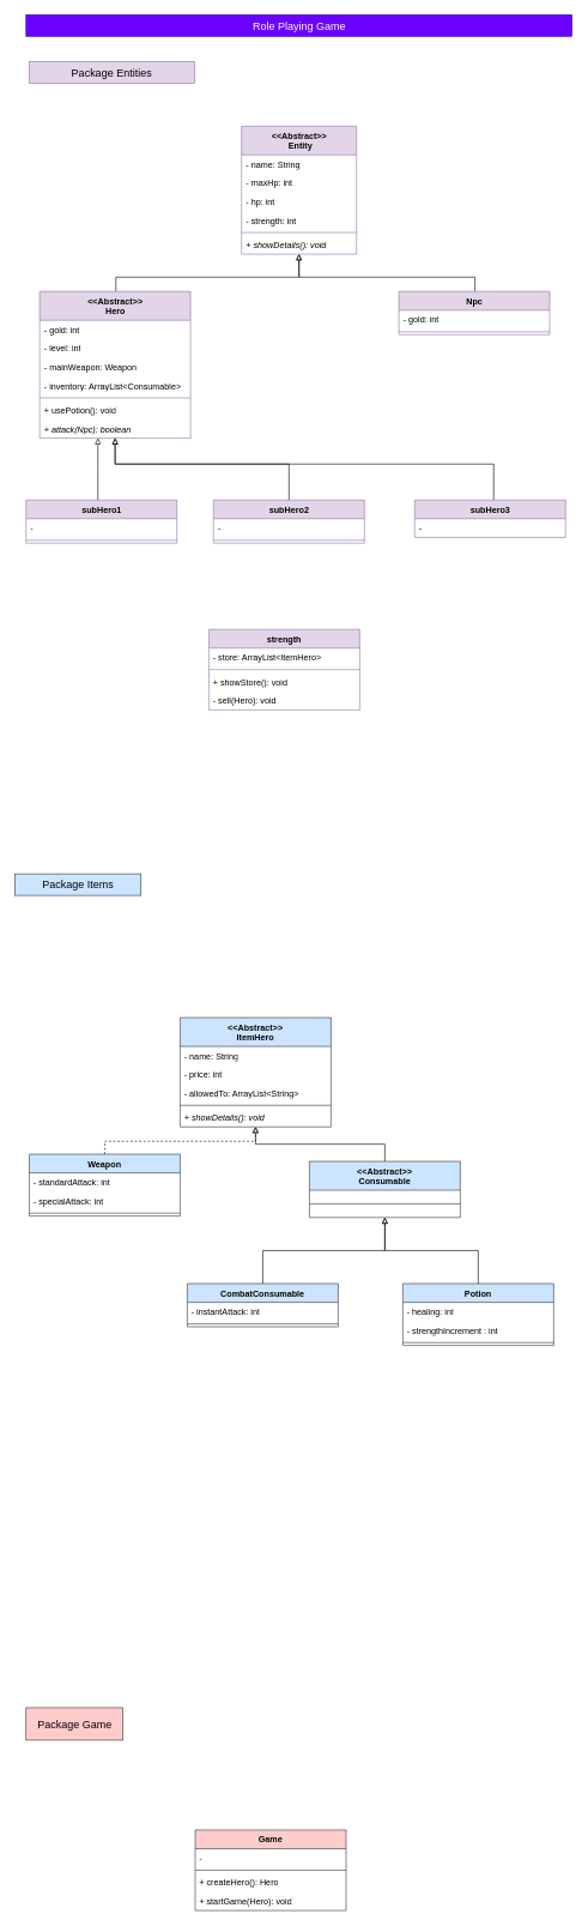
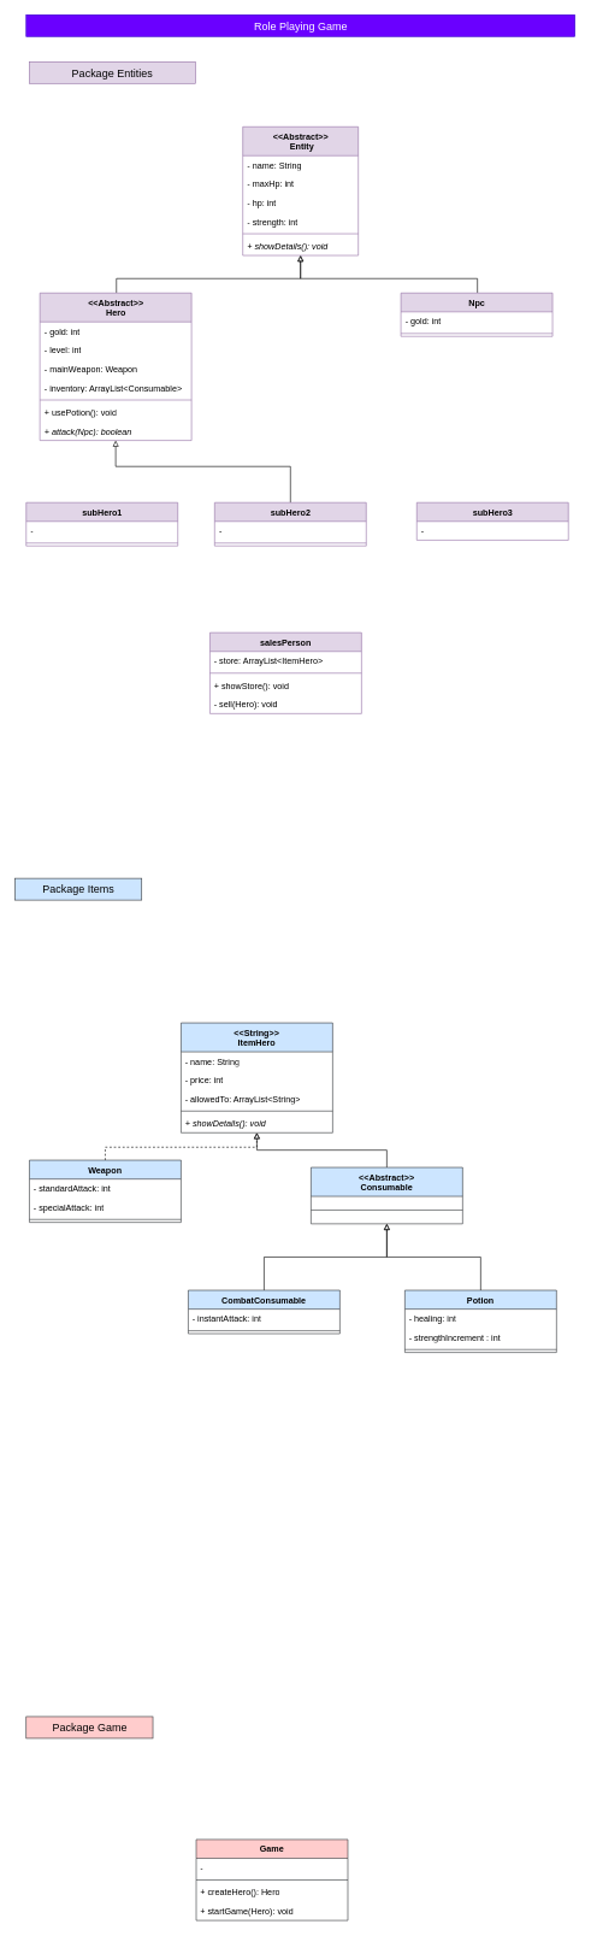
- <mxCell id="55" style="edgeStyle=orthogonalEdgeStyle;rounded=0;orthogonalLoop=1;jettySize=auto;html=1;endArrow=block;endFill=0;" parent="1" source="56" target="11" edge="1"><mxGeometry relative="1" as="geometry"><Array as="points"><mxPoint x="686.5" y="645" /><mxPoint x="159.5" y="645" /></Array></mxGeometry></mxCell>
- <mxCell id="51" style="edgeStyle=orthogonalEdgeStyle;rounded=0;orthogonalLoop=1;jettySize=auto;html=1;endArrow=block;endFill=0;" parent="1" source="52" target="11" edge="1"><mxGeometry relative="1" as="geometry"><Array as="points"><mxPoint x="135.5" y="645" /><mxPoint x="135.5" y="645" /></Array></mxGeometry></mxCell>
- <mxCell id="46" value="strength" style="swimlane;fontStyle=1;align=center;verticalAlign=top;childLayout=stackLayout;horizontal=1;startSize=26;horizontalStack=0;resizeParent=1;resizeParentMax=0;resizeLast=0;collapsible=1;marginBottom=0;whiteSpace=wrap;html=1;fillColor=#e1d5e7;strokeColor=#9673a6;" parent="1" vertex="1"><mxGeometry x="290" y="875" width="210" height="112" as="geometry" /></mxCell>
+ <mxCell id="46" value="salesPerson" style="swimlane;fontStyle=1;align=center;verticalAlign=top;childLayout=stackLayout;horizontal=1;startSize=26;horizontalStack=0;resizeParent=1;resizeParentMax=0;resizeLast=0;collapsible=1;marginBottom=0;whiteSpace=wrap;html=1;fillColor=#e1d5e7;strokeColor=#9673a6;" parent="1" vertex="1"><mxGeometry x="290" y="875" width="210" height="112" as="geometry" /></mxCell>
- <mxCell id="23" value="&lt;div&gt;&amp;lt;&amp;lt;Abstract&amp;gt;&amp;gt;&lt;/div&gt;&lt;div&gt;ItemHero&lt;/div&gt;" style="swimlane;fontStyle=1;align=center;verticalAlign=top;childLayout=stackLayout;horizontal=1;startSize=40;horizontalStack=0;resizeParent=1;resizeParentMax=0;resizeLast=0;collapsible=1;marginBottom=0;whiteSpace=wrap;html=1;fillColor=#cce5ff;strokeColor=#36393d;" parent="1" vertex="1"><mxGeometry x="250" y="1415" width="210" height="152" as="geometry" /></mxCell>
+ <mxCell id="23" value="&lt;div&gt;&amp;lt;&amp;lt;String&amp;gt;&amp;gt;&lt;/div&gt;&lt;div&gt;ItemHero&lt;/div&gt;" style="swimlane;fontStyle=1;align=center;verticalAlign=top;childLayout=stackLayout;horizontal=1;startSize=40;horizontalStack=0;resizeParent=1;resizeParentMax=0;resizeLast=0;collapsible=1;marginBottom=0;whiteSpace=wrap;html=1;fillColor=#cce5ff;strokeColor=#36393d;" parent="1" vertex="1"><mxGeometry x="250" y="1415" width="210" height="152" as="geometry" /></mxCell>
- <mxCell id="69" value="Package Game" style="text;html=1;align=center;verticalAlign=middle;whiteSpace=wrap;rounded=0;fontSize=15;fillColor=#ffcccc;strokeColor=#36393d;" parent="1" vertex="1"><mxGeometry x="35.5" y="2375" width="135" height="45" as="geometry" /></mxCell>
+ <mxCell id="69" value="Package Game" style="text;html=1;align=center;verticalAlign=middle;whiteSpace=wrap;rounded=0;fontSize=15;fillColor=#ffcccc;strokeColor=#36393d;" parent="1" vertex="1"><mxGeometry x="35.5" y="2375" width="175.5" height="30" as="geometry" /></mxCell>
